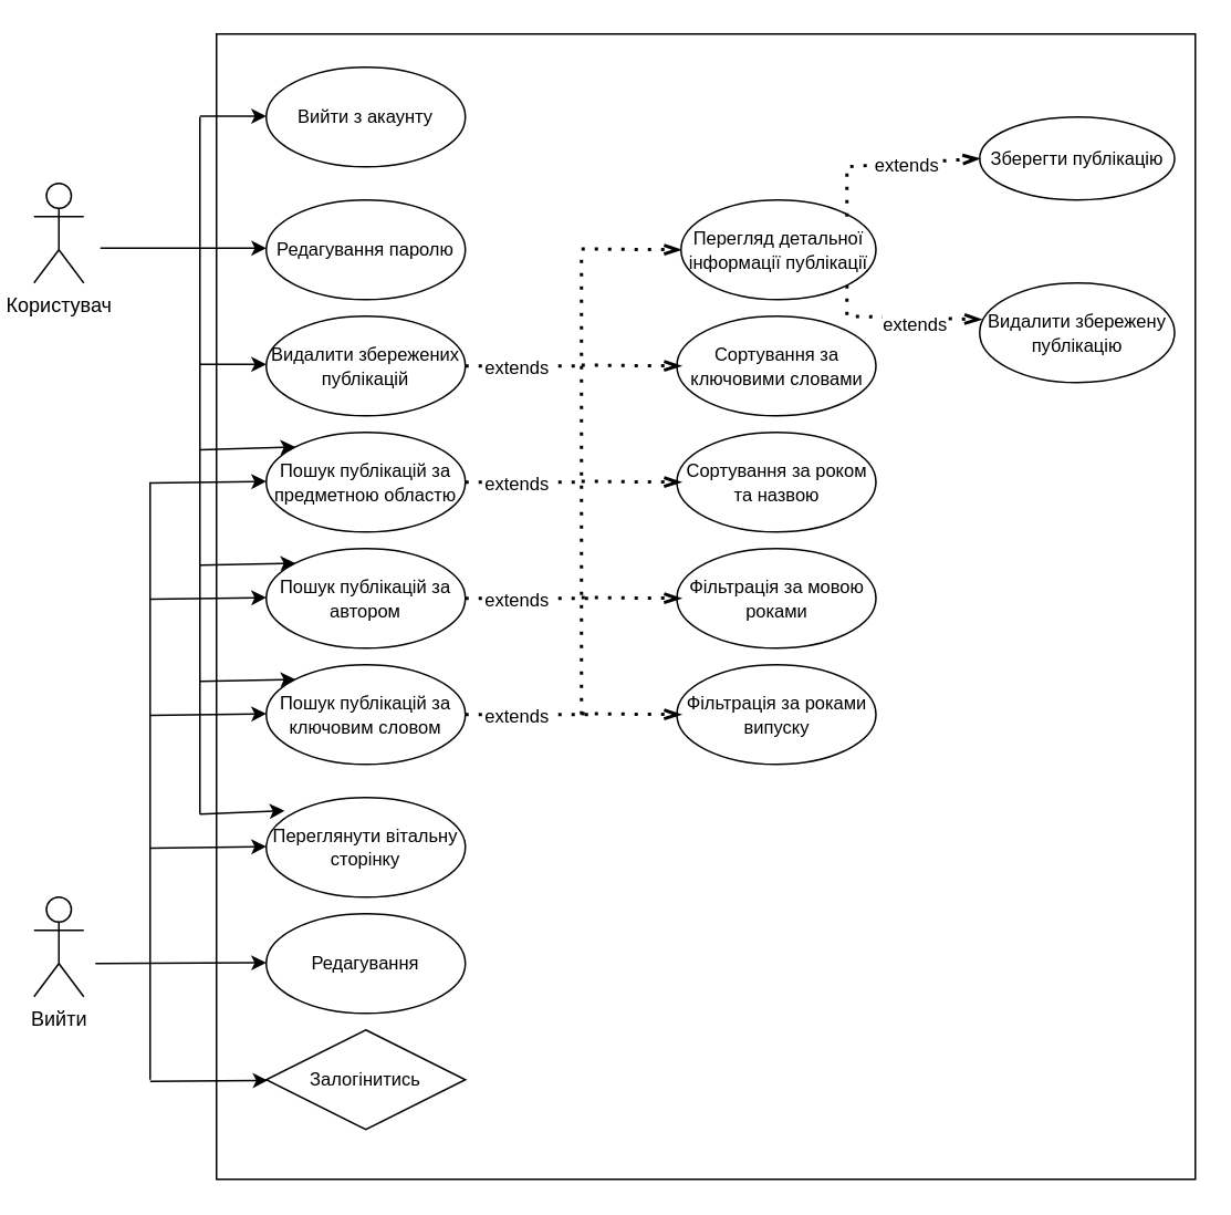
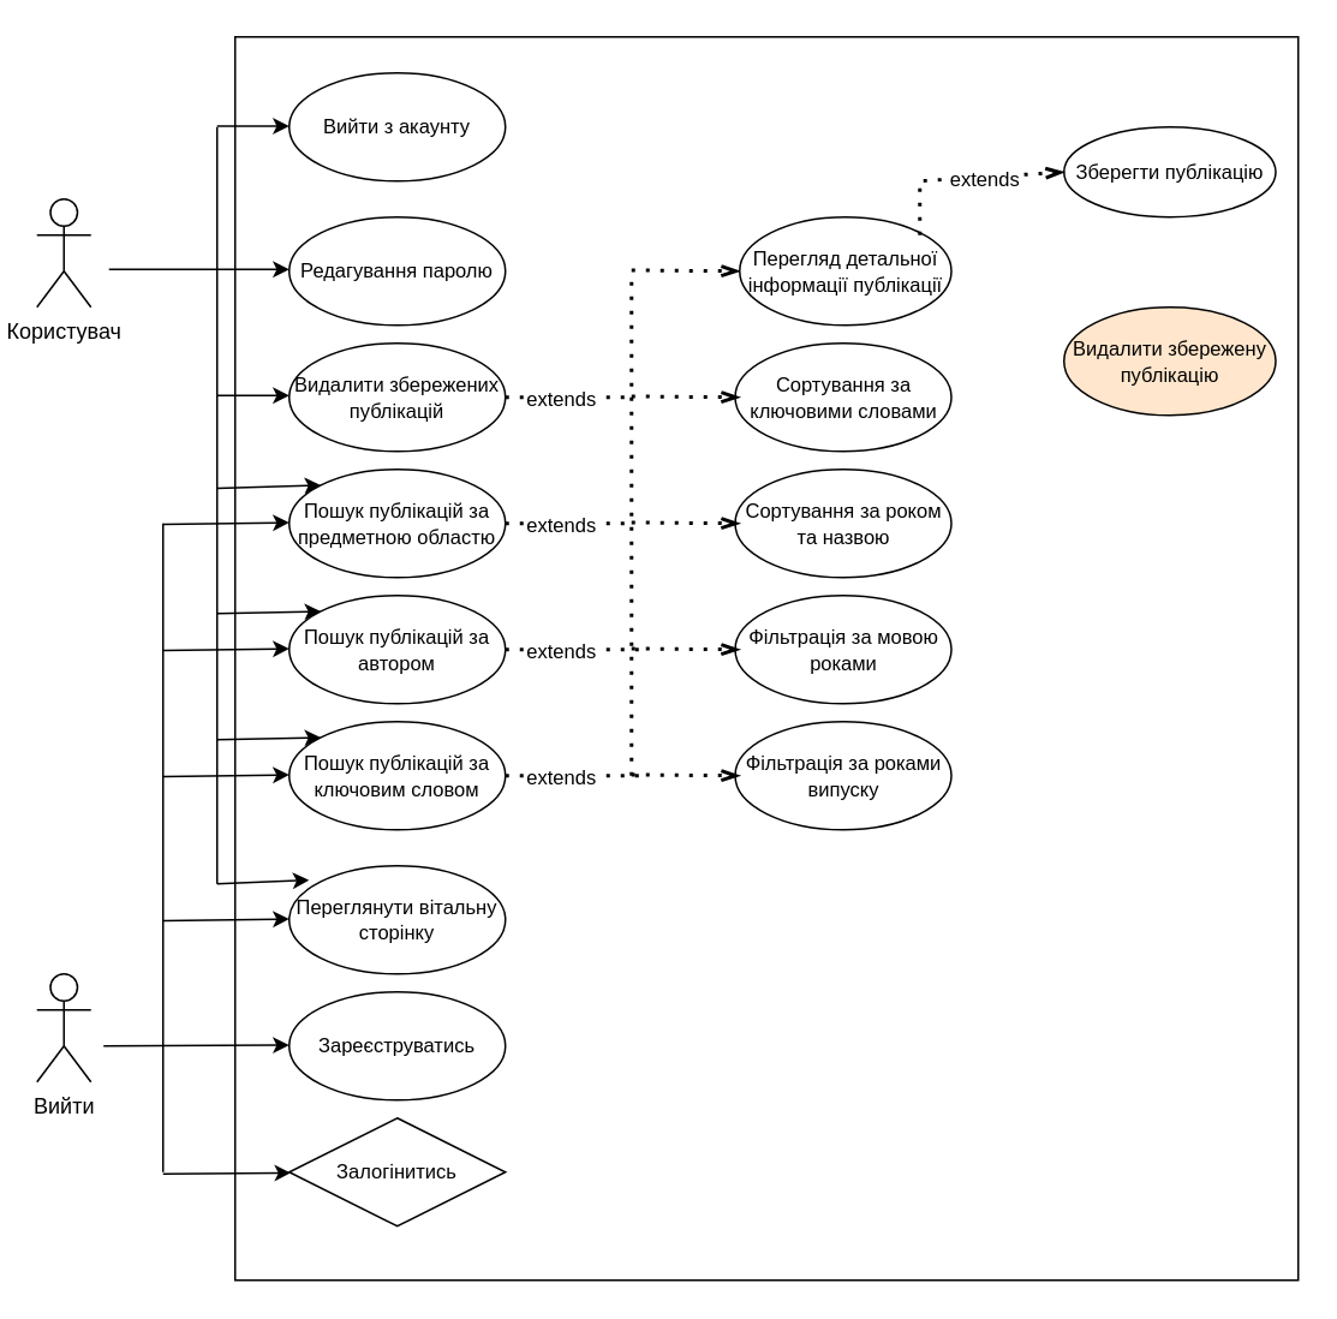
- <mxCell id="52" value="" style="endArrow=openThin;dashed=1;html=1;dashPattern=1 3;strokeWidth=2;rounded=0;exitX=1;exitY=1;exitDx=0;exitDy=0;endFill=0;entryX=0.009;entryY=0.367;entryDx=0;entryDy=0;entryPerimeter=0;" edge="1" parent="1" source="49" target="15"><mxGeometry width="50" height="50" relative="1" as="geometry"><mxPoint x="520" y="165" as="sourcePoint" /><mxPoint x="590" y="135" as="targetPoint" /><Array as="points"><mxPoint x="510" y="190" /></Array></mxGeometry></mxCell>
- <mxCell id="53" value="extends" style="edgeLabel;html=1;align=center;verticalAlign=middle;resizable=0;points=[];" vertex="1" connectable="0" parent="52"><mxGeometry x="0.176" y="-3" relative="1" as="geometry"><mxPoint as="offset" /></mxGeometry></mxCell>
- <mxCell id="15" value="&lt;span style=&quot;font-size: 11px;&quot;&gt;Видалити збережену публікацію&lt;/span&gt;" style="ellipse;whiteSpace=wrap;html=1;" vertex="1" parent="1"><mxGeometry x="590" y="170" width="117.5" height="60" as="geometry" /></mxCell>
+ <mxCell id="15" value="&lt;span style=&quot;font-size: 11px;&quot;&gt;Видалити збережену публікацію&lt;/span&gt;" style="ellipse;whiteSpace=wrap;html=1;fillColor=#ffe6cc;" vertex="1" parent="1"><mxGeometry x="590" y="170" width="117.5" height="60" as="geometry" /></mxCell>
- <mxCell id="5" value="Редагування" style="ellipse;whiteSpace=wrap;html=1;fontSize=11;" vertex="1" parent="1"><mxGeometry x="160" y="550" width="120" height="60" as="geometry" /></mxCell>
+ <mxCell id="5" value="Зареєструватись" style="ellipse;whiteSpace=wrap;html=1;fontSize=11;" vertex="1" parent="1"><mxGeometry x="160" y="550" width="120" height="60" as="geometry" /></mxCell>
